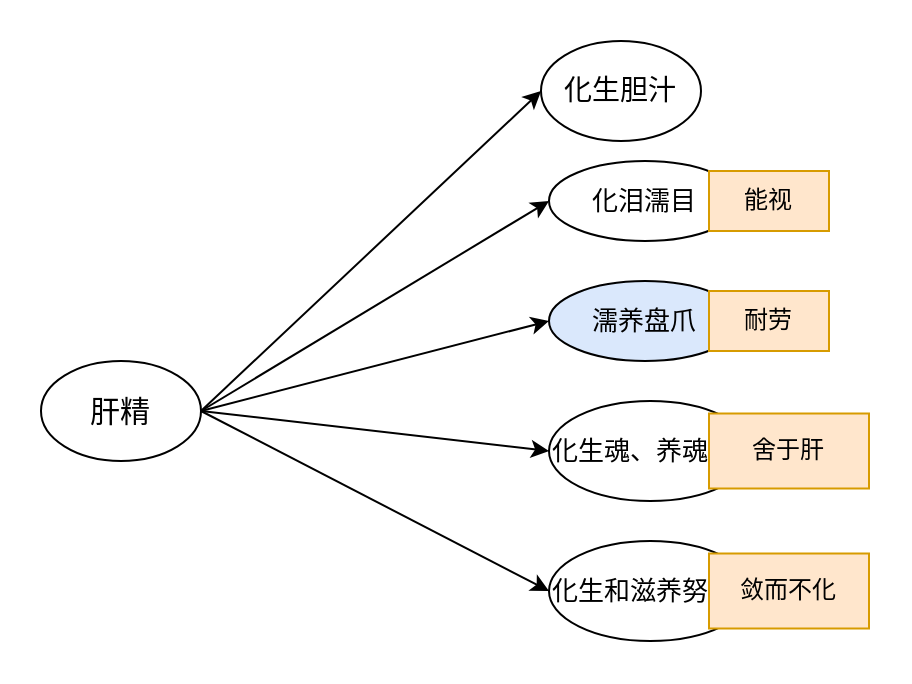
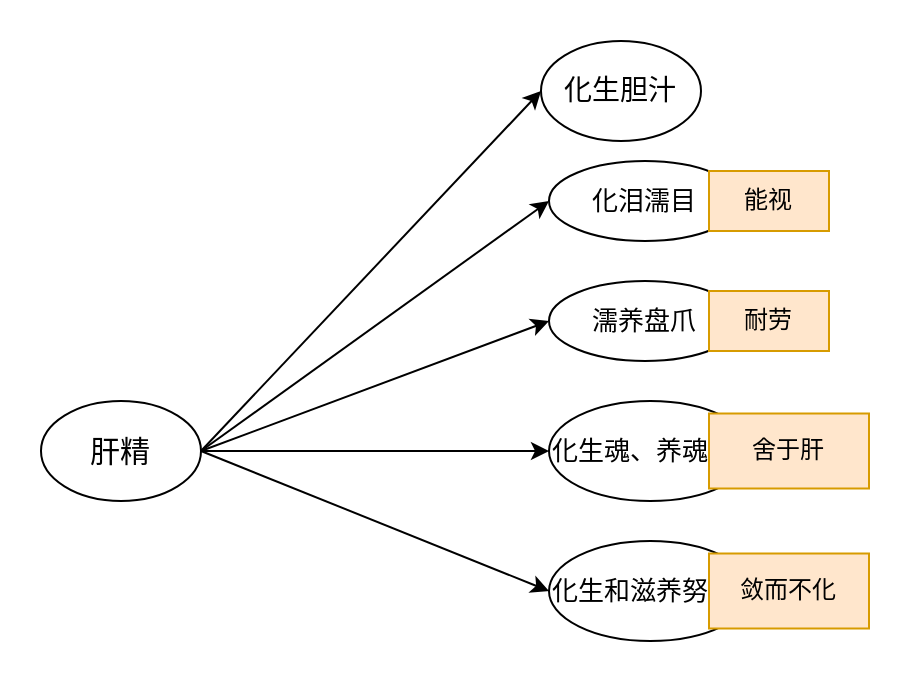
- <mxCell id="9" value="濡养盘爪" style="ellipse;whiteSpace=wrap;html=1;fontSize=13;fillColor=#dae8fc;" vertex="1" parent="8"><mxGeometry x="-20" width="96" height="40" as="geometry" /></mxCell>
+ <mxCell id="9" value="濡养盘爪" style="ellipse;whiteSpace=wrap;html=1;fontSize=13;" vertex="1" parent="8"><mxGeometry x="-20" width="96" height="40" as="geometry" /></mxCell>
- <mxCell id="2" value="肝精" style="ellipse;whiteSpace=wrap;html=1;fontSize=15;" parent="1" vertex="1"><mxGeometry x="20" y="180" width="80" height="50" as="geometry" /></mxCell>
+ <mxCell id="2" value="肝精" style="ellipse;whiteSpace=wrap;html=1;fontSize=15;" parent="1" vertex="1"><mxGeometry x="20" y="200" width="80" height="50" as="geometry" /></mxCell>
